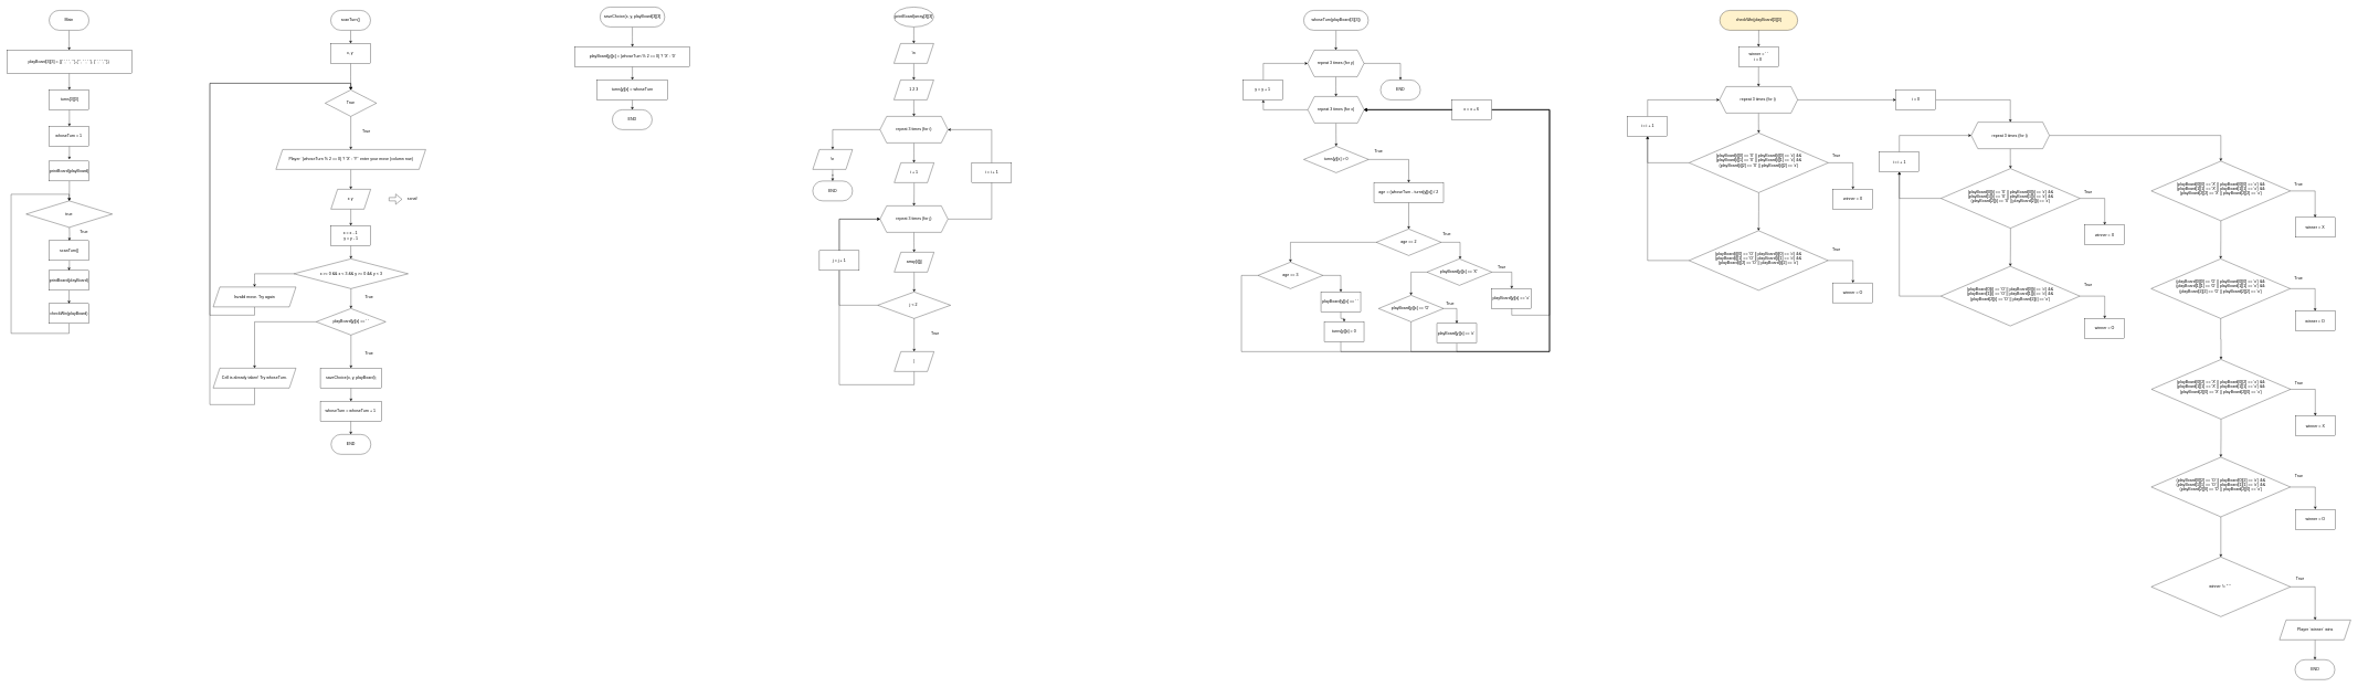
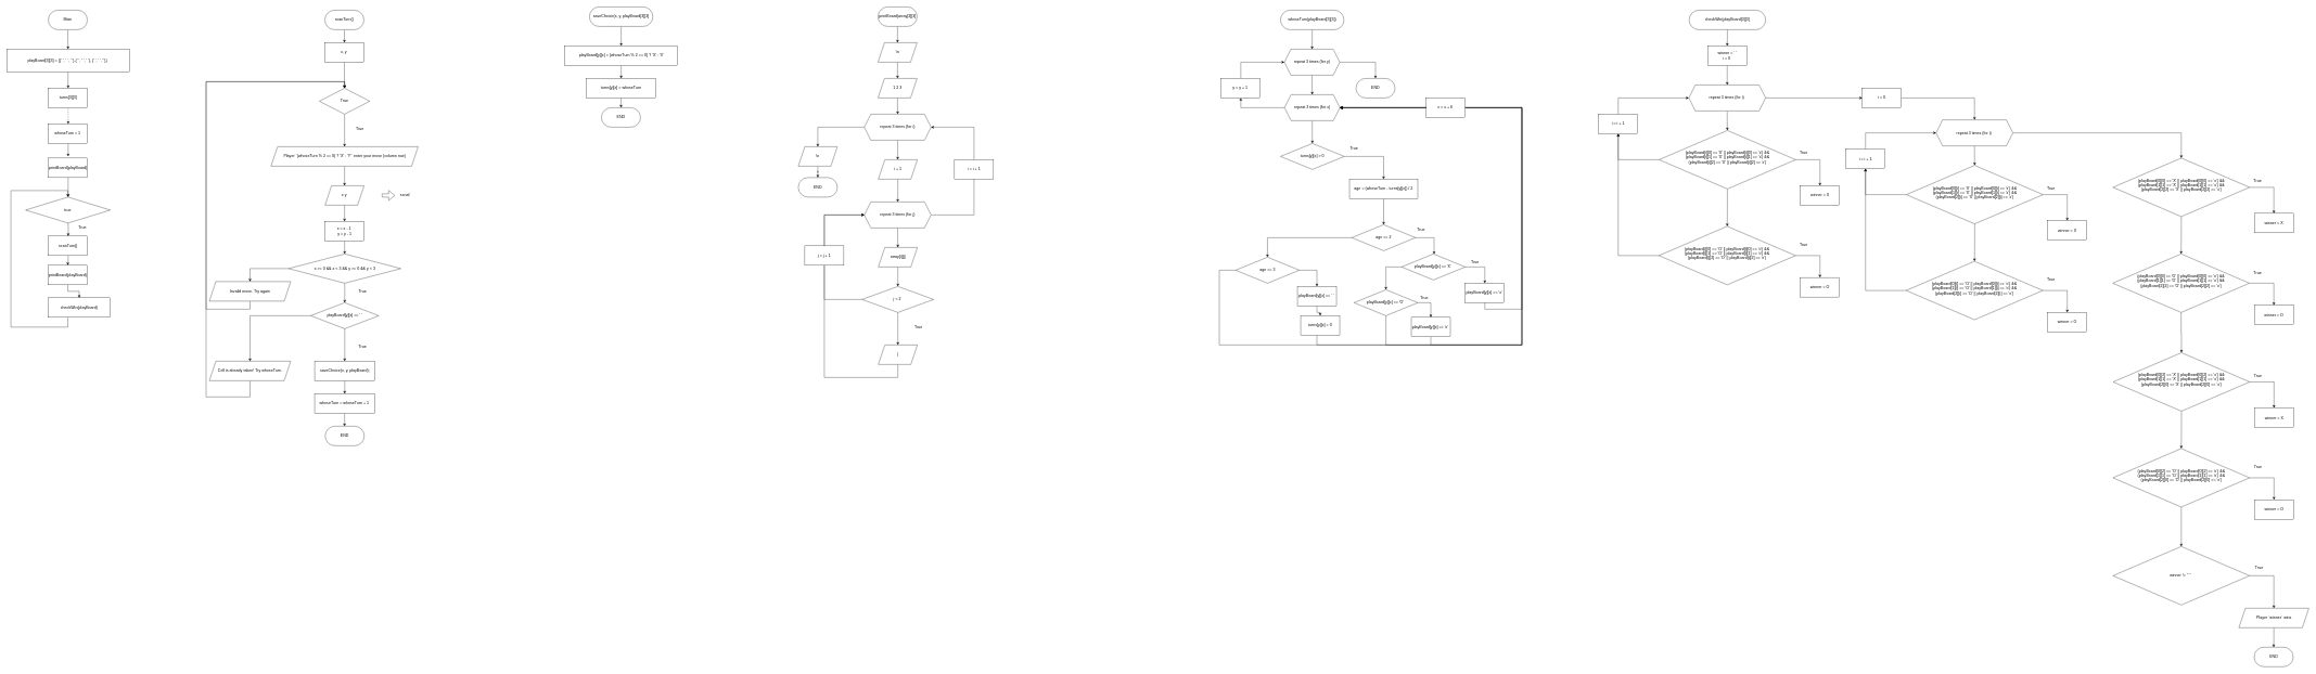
- <mxCell id="48" value="printBoard(array[3][3]" style="ellipse;whiteSpace=wrap;html=1;arcSize=50;" parent="1" vertex="1"><mxGeometry x="2698" y="20" width="120" height="60" as="geometry" /></mxCell>
+ <mxCell id="48" value="printBoard(array[3][3]" style="rounded=1;whiteSpace=wrap;html=1;arcSize=50;" parent="1" vertex="1"><mxGeometry x="2698" y="20" width="120" height="60" as="geometry" /></mxCell>
- <mxCell id="123" value="checkWin(playBoard[3][3]" style="rounded=1;whiteSpace=wrap;html=1;arcSize=50;fillColor=#fff2cc;" vertex="1" parent="1"><mxGeometry x="5191" y="30" width="235" height="60" as="geometry" /></mxCell>
+ <mxCell id="123" value="checkWin(playBoard[3][3]" style="rounded=1;whiteSpace=wrap;html=1;arcSize=50;" vertex="1" parent="1"><mxGeometry x="5191" y="30" width="235" height="60" as="geometry" /></mxCell>
- <mxCell id="6" value="" style="edgeStyle=orthogonalEdgeStyle;rounded=0;orthogonalLoop=1;jettySize=auto;html=1;" parent="1" source="7" target="9" edge="1"><mxGeometry relative="1" as="geometry" /></mxCell>
+ <mxCell id="6" value="" style="edgeStyle=orthogonalEdgeStyle;rounded=0;orthogonalLoop=1;jettySize=auto;html=1;dashed=1;" parent="1" source="7" target="9" edge="1"><mxGeometry relative="1" as="geometry" /></mxCell>
- <mxCell id="119" value="checkWin(playBoard)" style="rounded=0;whiteSpace=wrap;html=1;" vertex="1" parent="1"><mxGeometry x="147.96" y="915" width="120" height="60" as="geometry" /></mxCell>
+ <mxCell id="119" value="checkWin(playBoard)" style="rounded=0;whiteSpace=wrap;html=1;" vertex="1" parent="1"><mxGeometry x="147.96" y="915" width="190" height="60" as="geometry" /></mxCell>
